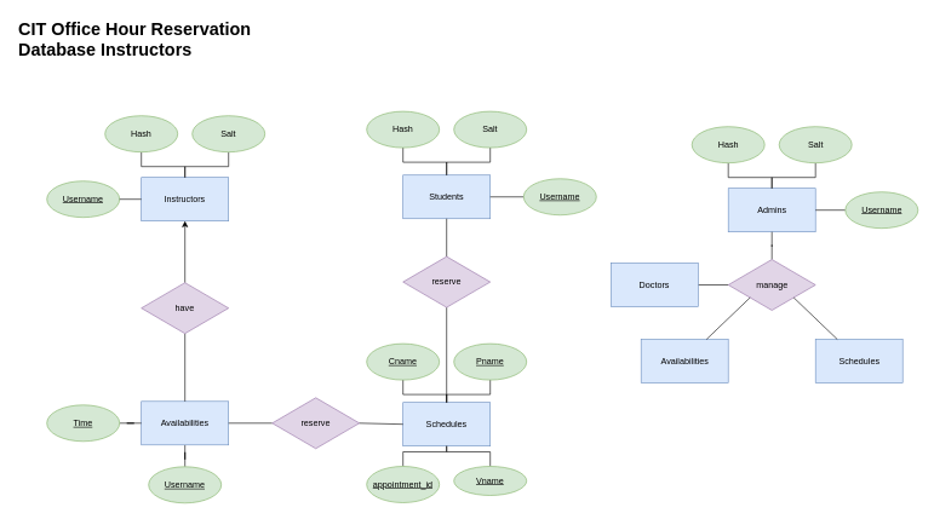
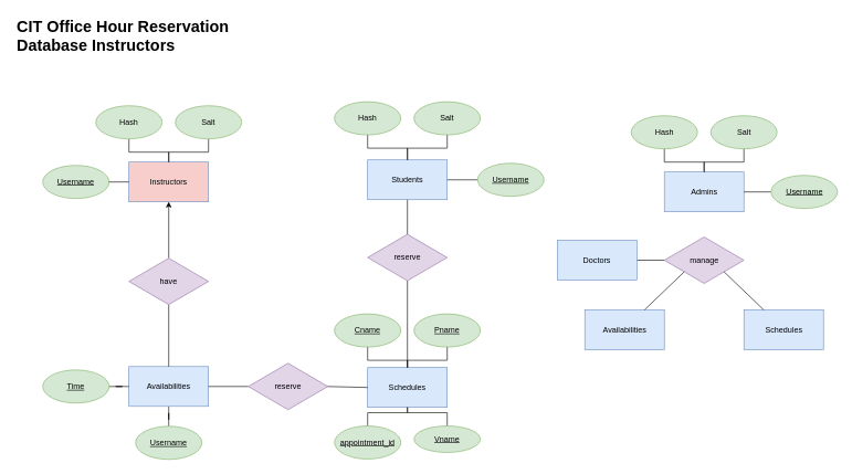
- <mxCell id="3" value="Instructors" style="rounded=0;whiteSpace=wrap;html=1;fillColor=#dae8fc;strokeColor=#6c8ebf;" parent="1" vertex="1"><mxGeometry x="194" y="244" width="120" height="60" as="geometry" /></mxCell>
+ <mxCell id="3" value="Instructors" style="rounded=0;whiteSpace=wrap;html=1;fillColor=#f8cecc;strokeColor=#6c8ebf;" parent="1" vertex="1"><mxGeometry x="194" y="244" width="120" height="60" as="geometry" /></mxCell>
- <mxCell id="46" value="" style="edgeStyle=orthogonalEdgeStyle;rounded=0;orthogonalLoop=1;jettySize=auto;html=1;endArrow=none" parent="1" source="48" target="39" edge="1"><mxGeometry relative="1" as="geometry" /></mxCell>
